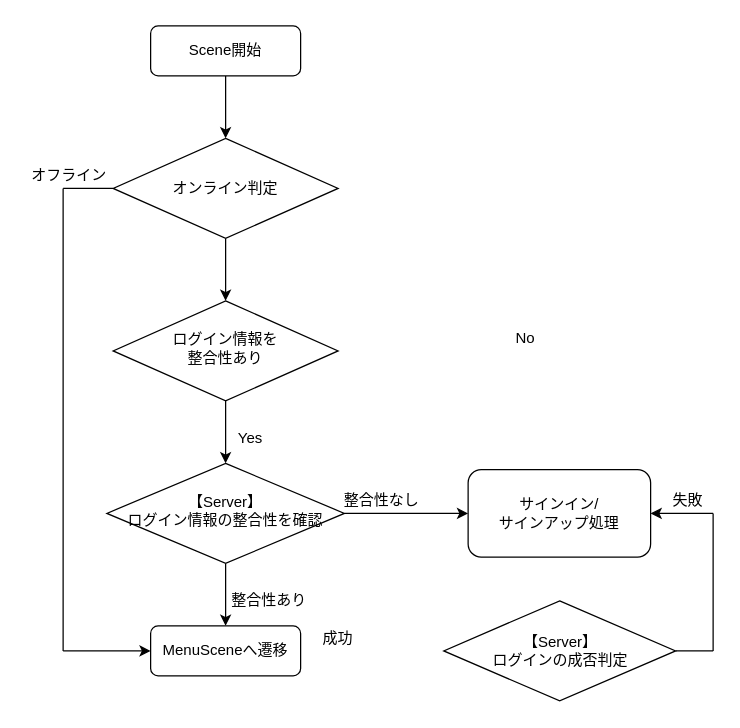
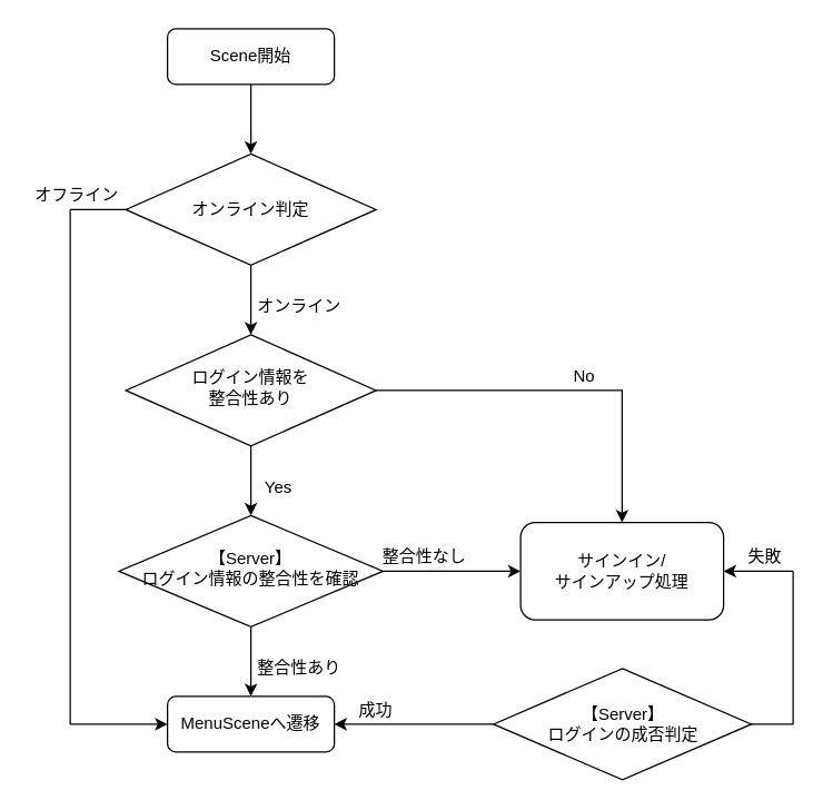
+ <mxCell id="24" value="オンライン" style="text;html=1;strokeColor=none;fillColor=none;align=center;verticalAlign=middle;whiteSpace=wrap;rounded=0;" vertex="1" parent="1"><mxGeometry x="180" y="210" width="70" height="20" as="geometry" /></mxCell>
+ <mxCell id="4" style="edgeStyle=orthogonalEdgeStyle;rounded=0;orthogonalLoop=1;jettySize=auto;html=1;entryX=0.5;entryY=0;entryDx=0;entryDy=0;" edge="1" parent="1" source="6" target="7"><mxGeometry relative="1" as="geometry" /></mxCell>
+ <mxCell id="12" style="edgeStyle=orthogonalEdgeStyle;rounded=0;orthogonalLoop=1;jettySize=auto;html=1;entryX=1;entryY=0.5;entryDx=0;entryDy=0;" edge="1" parent="1" source="13" target="11"><mxGeometry relative="1" as="geometry" /></mxCell>
